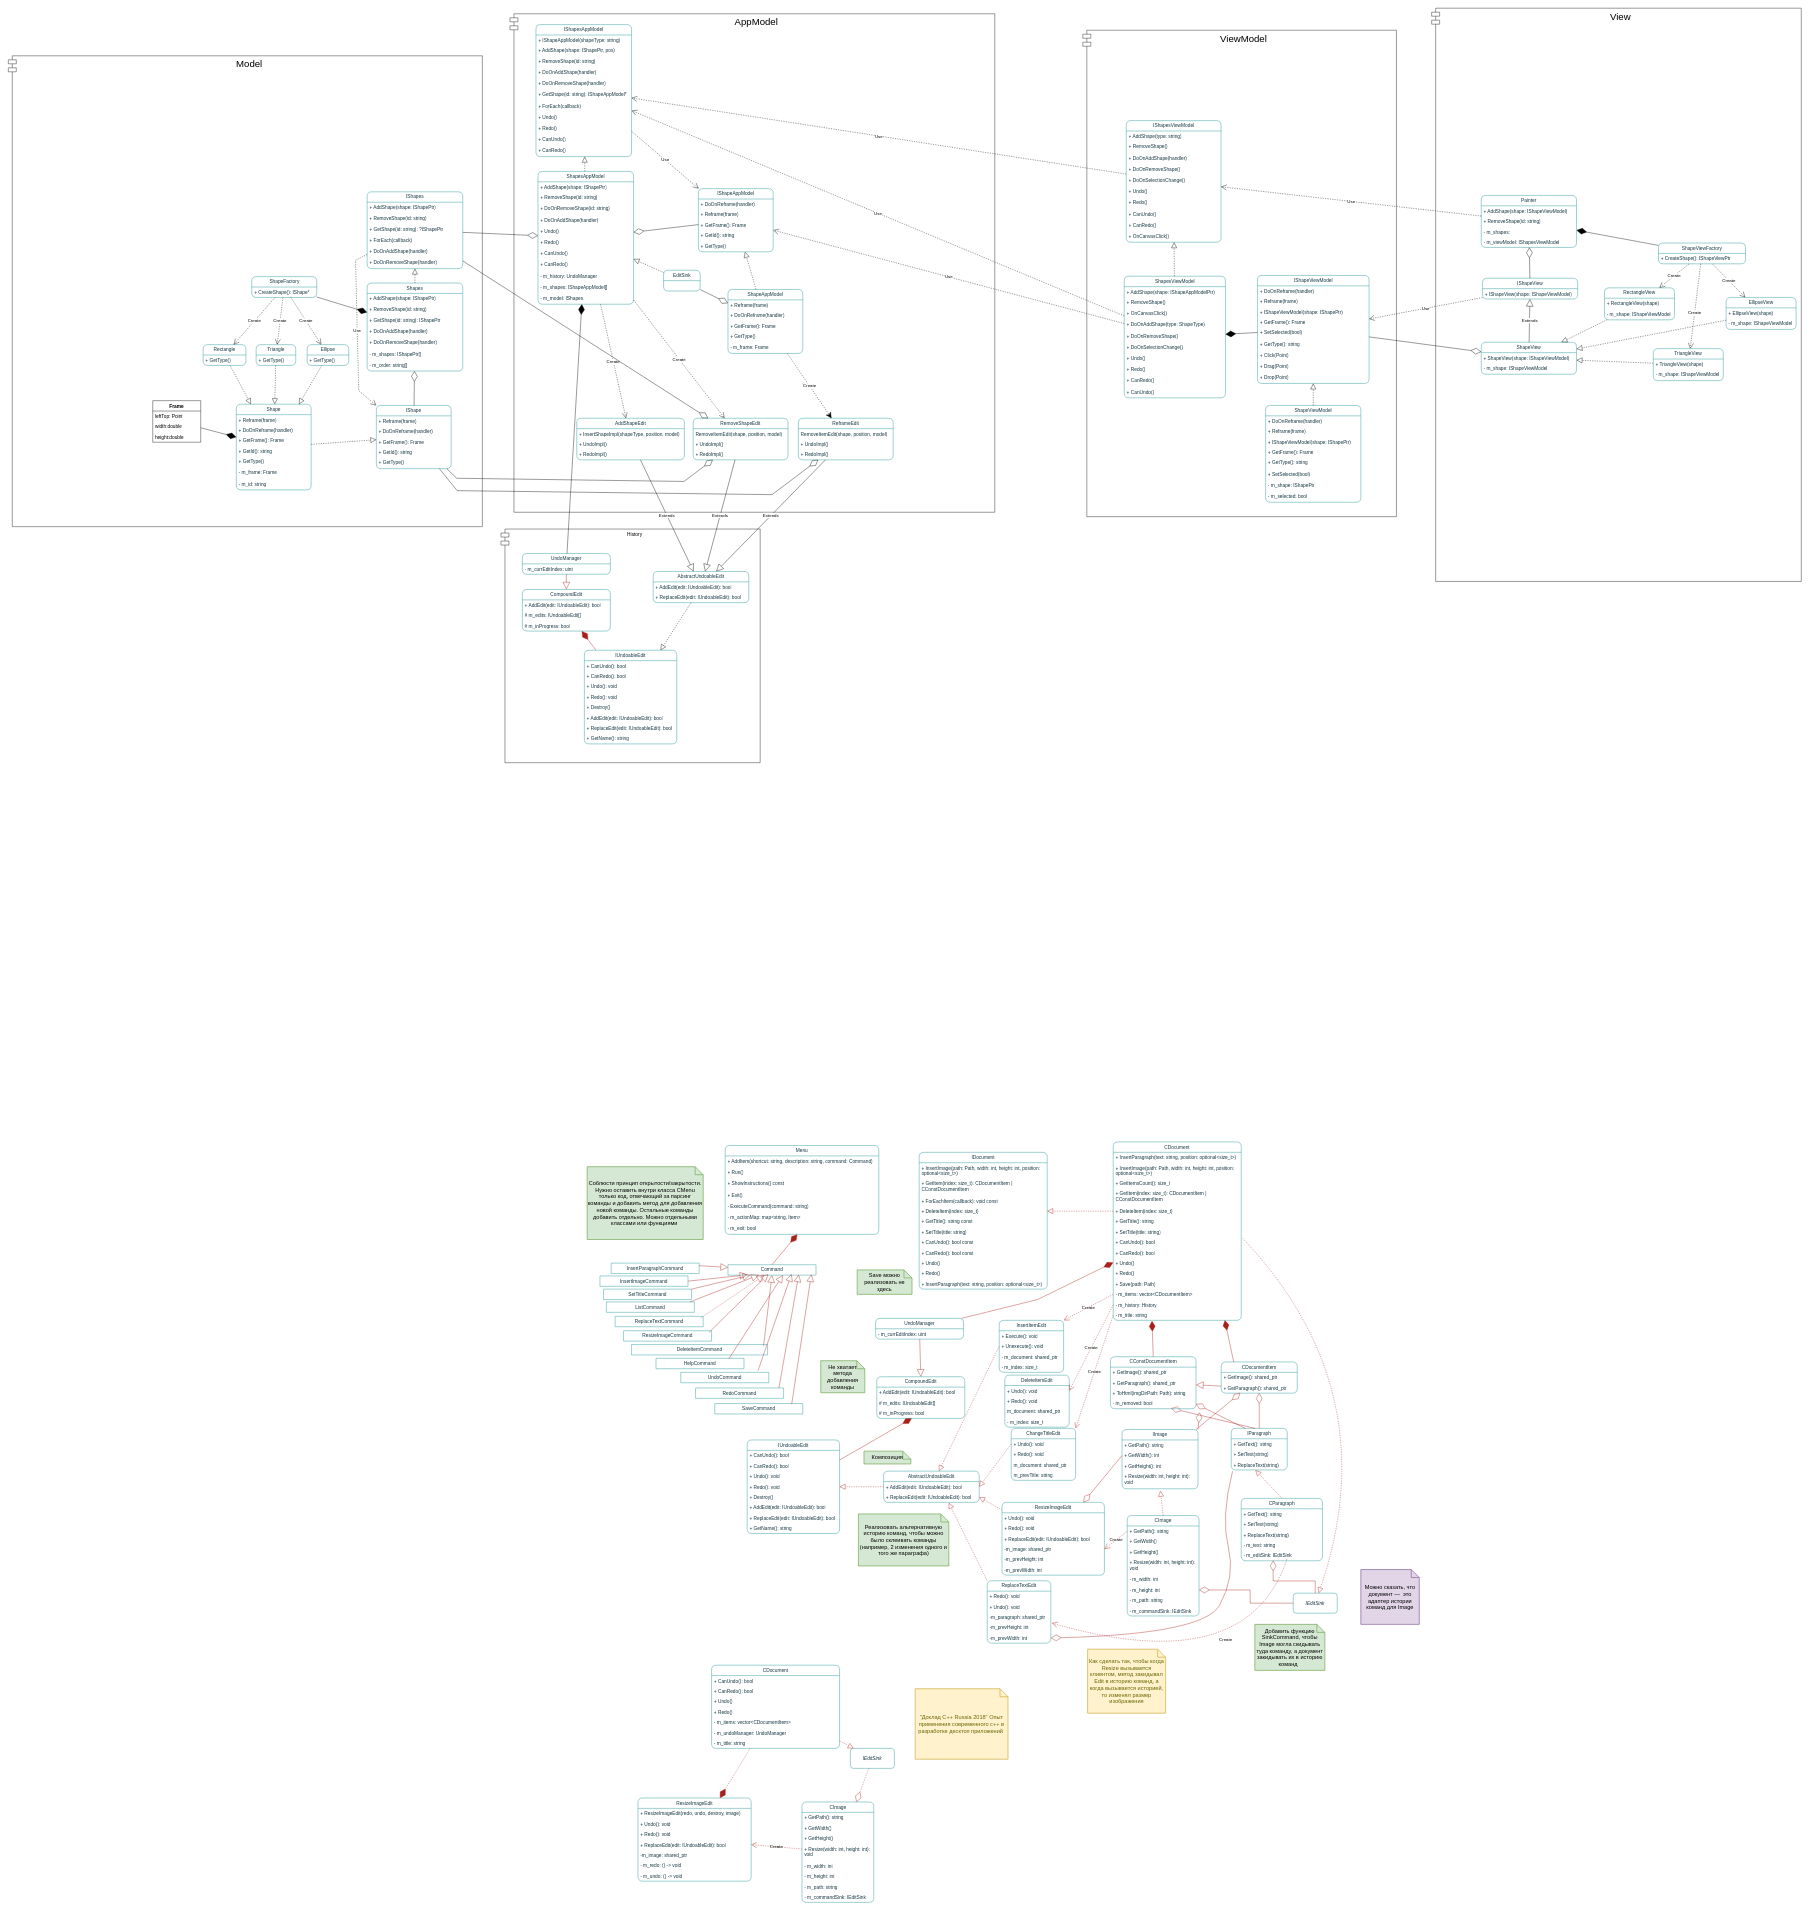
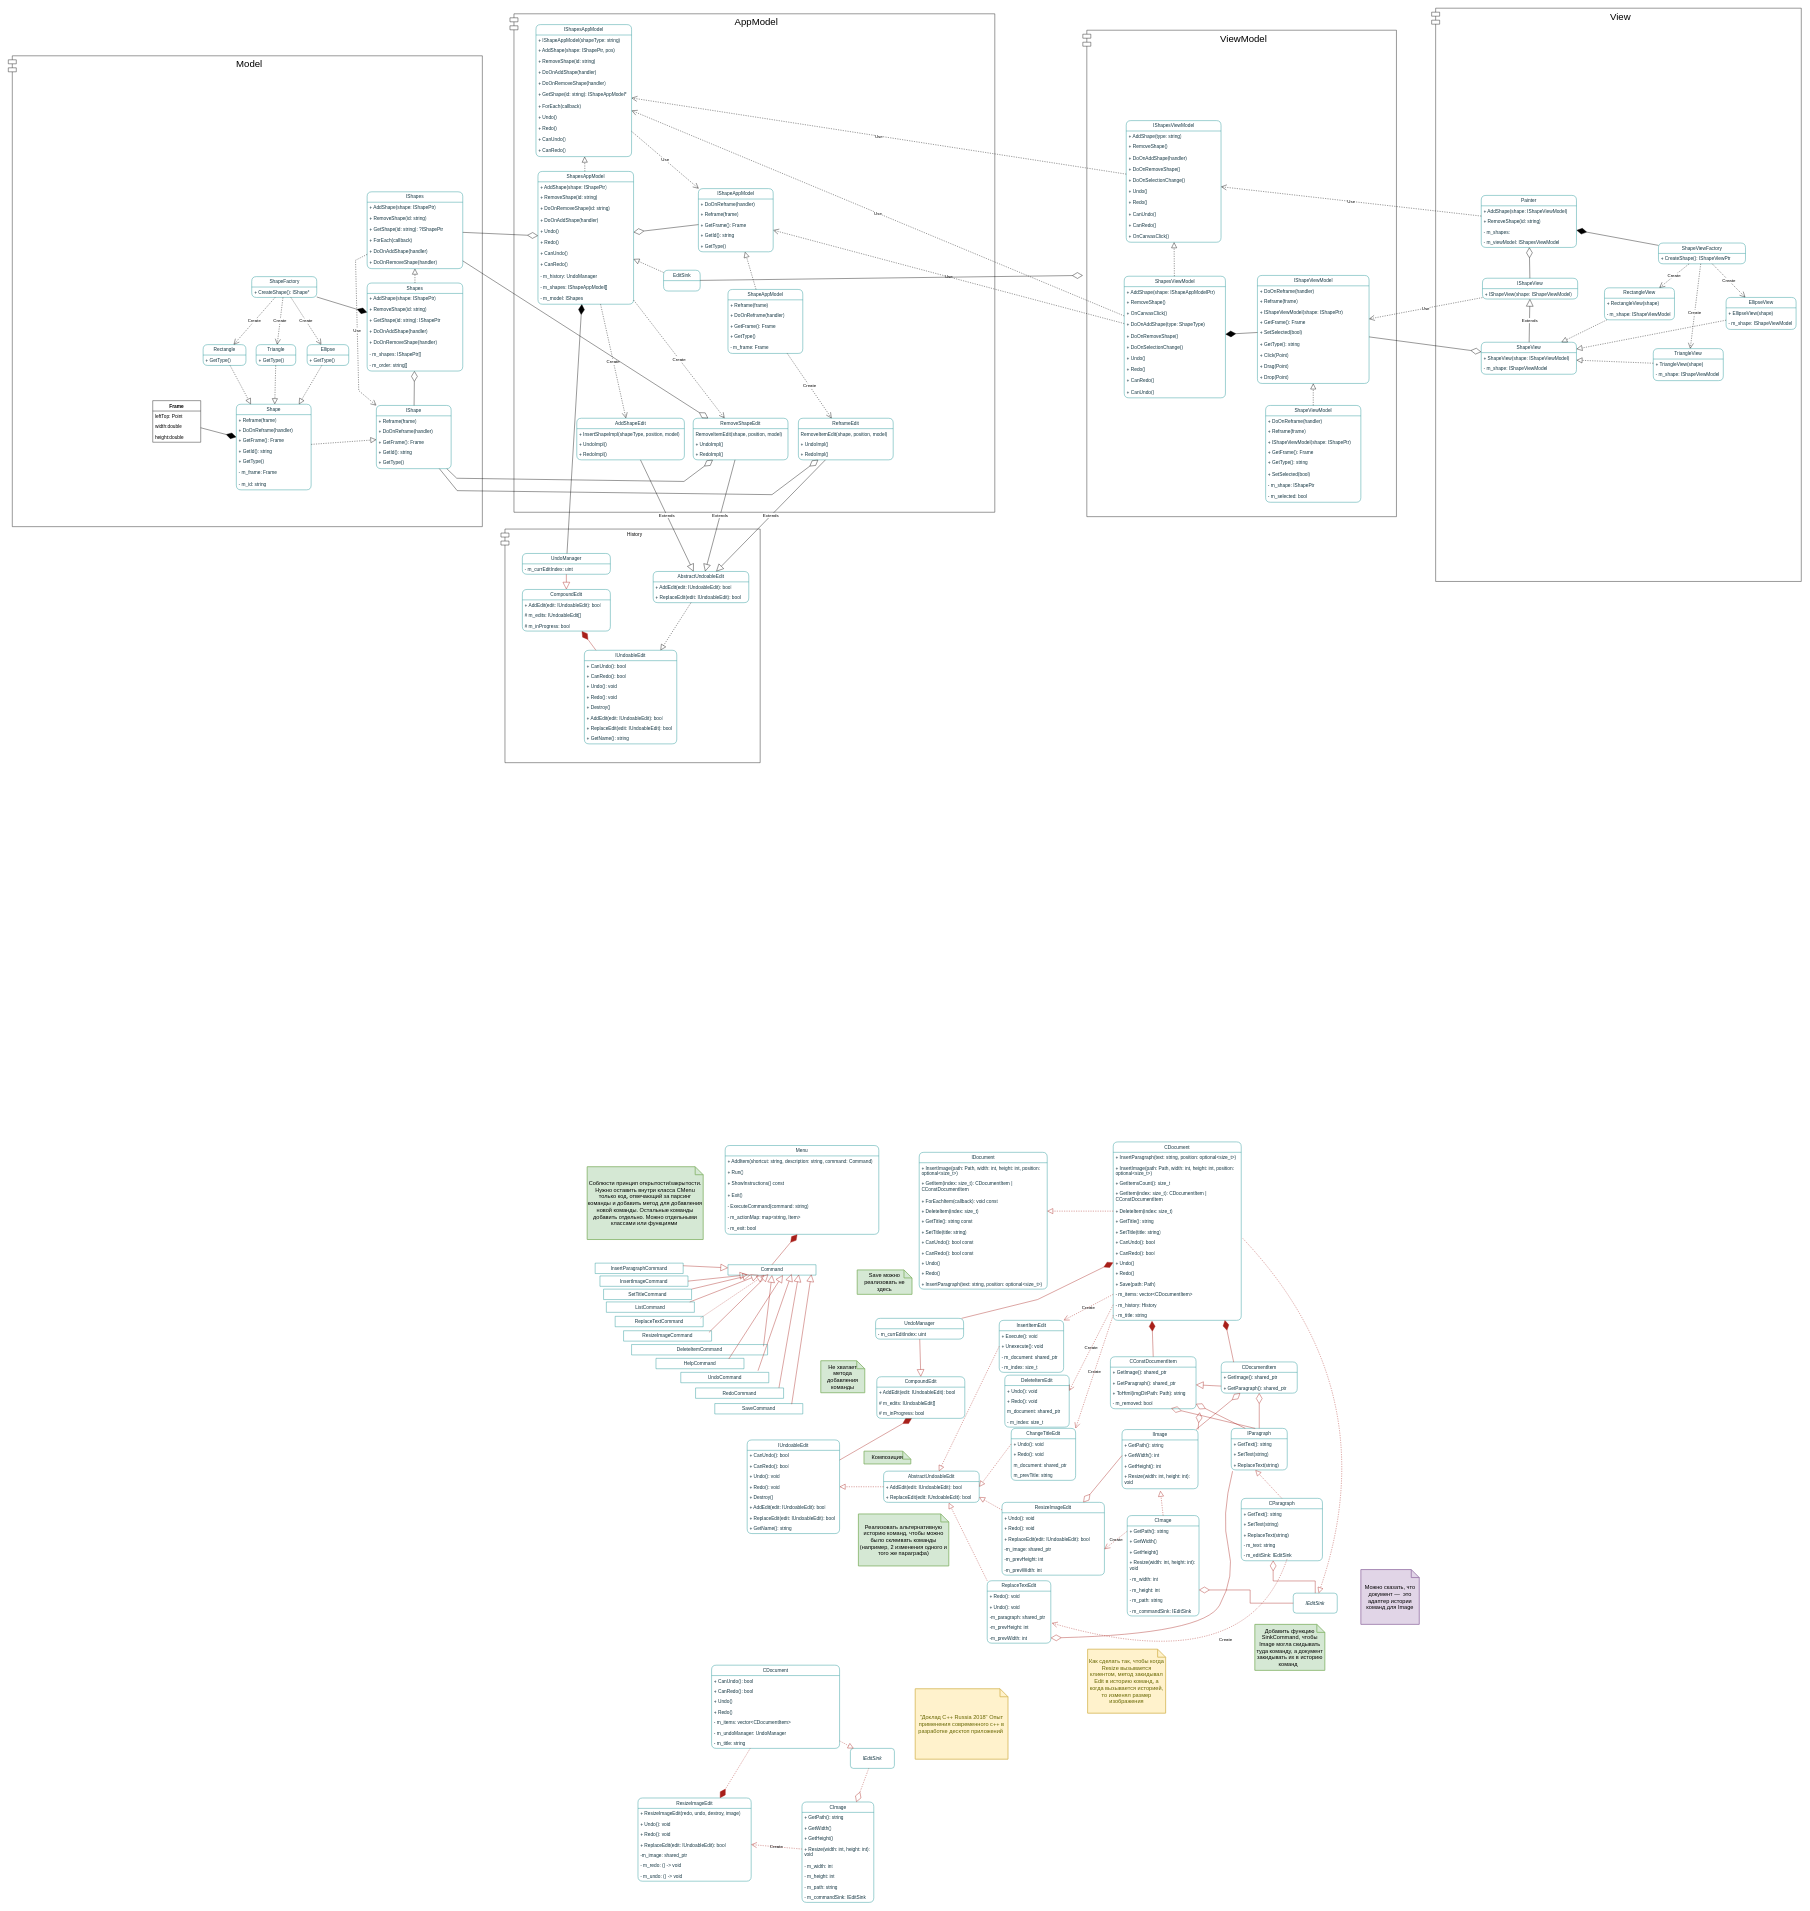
- <mxCell id="431" value="" style="endArrow=diamondThin;endFill=0;endSize=24;html=1;rounded=0;" edge="1" parent="1" source="429" target="372"><mxGeometry width="160" relative="1" as="geometry"><mxPoint x="1753" y="593" as="sourcePoint" /><mxPoint x="1597" y="604" as="targetPoint" /></mxGeometry></mxCell>
+ <mxCell id="431" value="" style="endArrow=diamondThin;endFill=0;endSize=24;html=1;rounded=0;" edge="1" parent="1" source="429" target="231"><mxGeometry width="160" relative="1" as="geometry"><mxPoint x="1753" y="593" as="sourcePoint" /><mxPoint x="1597" y="604" as="targetPoint" /></mxGeometry></mxCell>
- <mxCell id="428" value="Create" style="endArrow=classic;endSize=12;dashed=1;html=1;rounded=0;" edge="1" parent="1" source="372" target="424"><mxGeometry width="160" relative="1" as="geometry"><mxPoint x="1664" y="750.93" as="sourcePoint" /><mxPoint x="1887" y="1038.93" as="targetPoint" /></mxGeometry></mxCell>
+ <mxCell id="428" value="Create" style="endArrow=open;endSize=12;dashed=1;html=1;rounded=0;" edge="1" parent="1" source="372" target="424"><mxGeometry width="160" relative="1" as="geometry"><mxPoint x="1664" y="750.93" as="sourcePoint" /><mxPoint x="1887" y="1038.93" as="targetPoint" /></mxGeometry></mxCell>
- <mxCell id="155" value="InsertParagraphCommand" style="swimlane;fontStyle=0;childLayout=stackLayout;horizontal=1;startSize=26;fillColor=none;horizontalStack=0;resizeParent=1;resizeParentMax=0;resizeLast=0;collapsible=1;marginBottom=0;whiteSpace=wrap;html=1;strokeColor=#0F8B8D;fontColor=#143642;rounded=1;labelBackgroundColor=none;" parent="1" vertex="1"><mxGeometry x="1527" y="3157" width="220" height="26" as="geometry" /></mxCell>
+ <mxCell id="155" value="InsertParagraphCommand" style="swimlane;fontStyle=0;childLayout=stackLayout;horizontal=1;startSize=26;fillColor=none;horizontalStack=0;resizeParent=1;resizeParentMax=0;resizeLast=0;collapsible=1;marginBottom=0;whiteSpace=wrap;html=1;strokeColor=#0F8B8D;fontColor=#143642;rounded=1;labelBackgroundColor=none;" parent="1" vertex="1"><mxGeometry x="1487" y="3157" width="220" height="26" as="geometry" /></mxCell>
